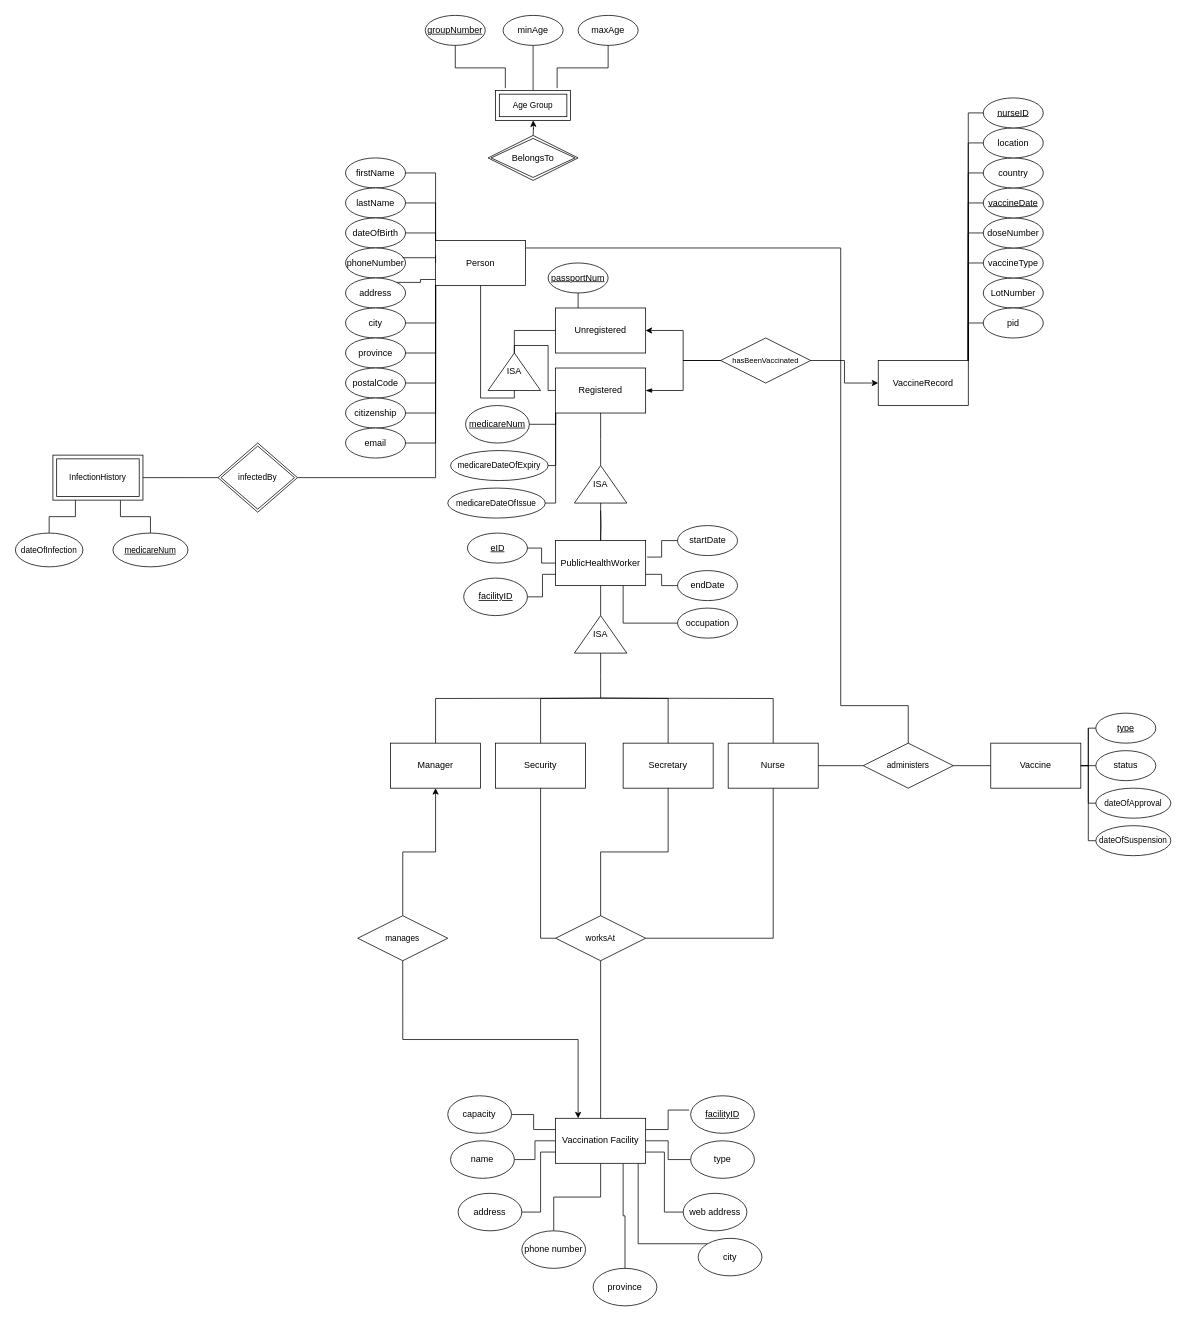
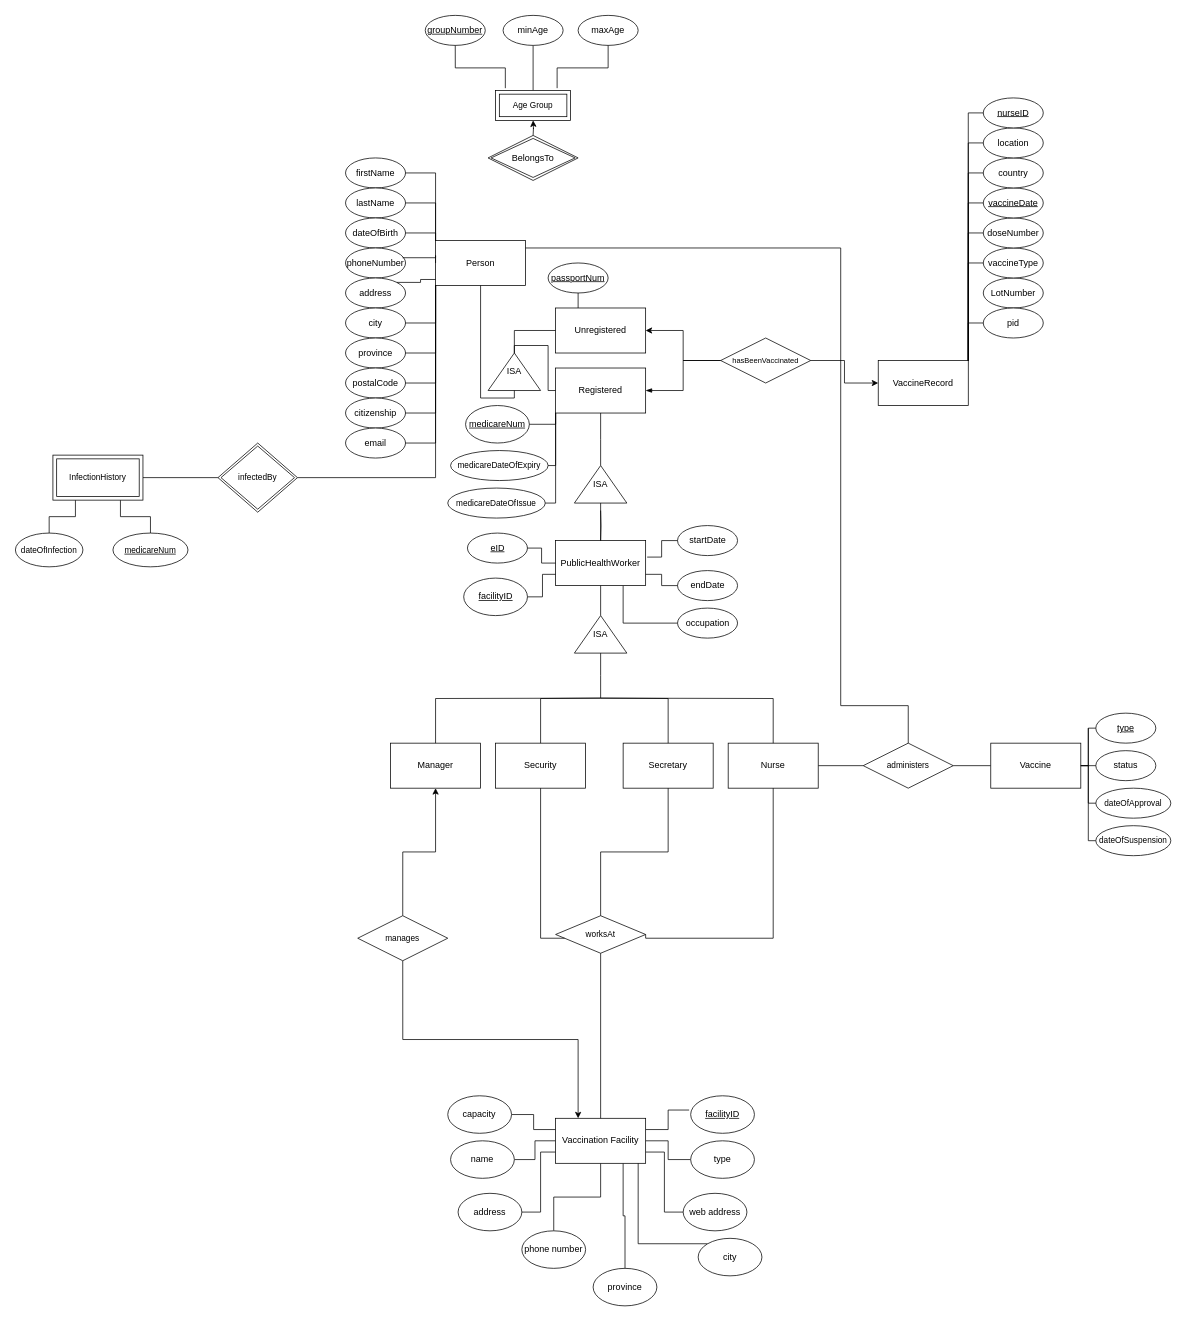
- <mxCell id="74" value="&lt;font style=&quot;font-size: 11px&quot;&gt;worksAt&lt;/font&gt;" style="shape=rhombus;perimeter=rhombusPerimeter;whiteSpace=wrap;html=1;align=center;fontSize=6;" parent="1" vertex="1"><mxGeometry x="740" y="1220" width="120" height="60" as="geometry" /></mxCell>
+ <mxCell id="74" value="&lt;font style=&quot;font-size: 11px&quot;&gt;worksAt&lt;/font&gt;" style="shape=rhombus;perimeter=rhombusPerimeter;whiteSpace=wrap;html=1;align=center;fontSize=6;" parent="1" vertex="1"><mxGeometry x="740" y="1220" width="120" height="50" as="geometry" /></mxCell>
